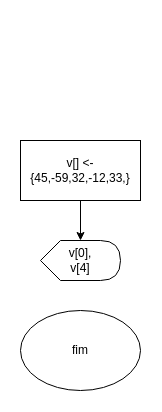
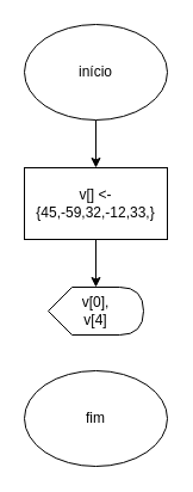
+ <mxCell id="3" value="início" style="ellipse;whiteSpace=wrap;html=1;" vertex="1" parent="1"><mxGeometry x="20" y="20" width="120" height="80" as="geometry" /></mxCell>
+ <mxCell id="2" value="" style="edgeStyle=none;html=1;" edge="1" parent="1" source="3" target="5"><mxGeometry relative="1" as="geometry" /></mxCell>
